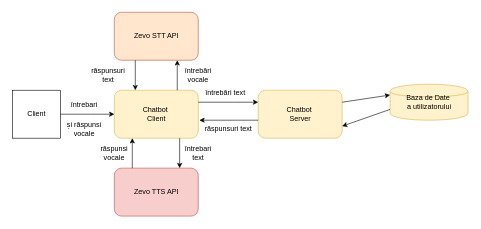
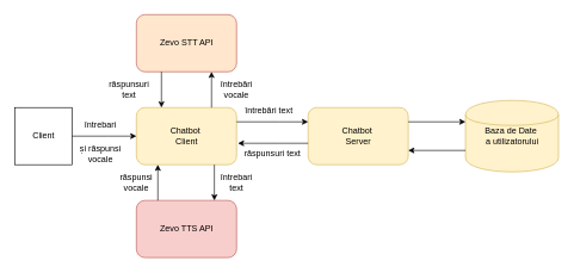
- <mxCell id="5" value="Baza de Date&amp;nbsp;&lt;div&gt;a utilizatorului&lt;/div&gt;" style="shape=cylinder;fillColor=#FFF2CC;strokeColor=#D6B656;html=1;" vertex="1" parent="1"><mxGeometry x="650" y="140" width="130" height="60" as="geometry" /></mxCell>
+ <mxCell id="5" value="Baza de Date&amp;nbsp;&lt;div&gt;a utilizatorului&lt;/div&gt;" style="shape=cylinder;fillColor=#FFF2CC;strokeColor=#D6B656;html=1;" vertex="1" parent="1"><mxGeometry x="650" y="140" width="130" height="100" as="geometry" /></mxCell>
